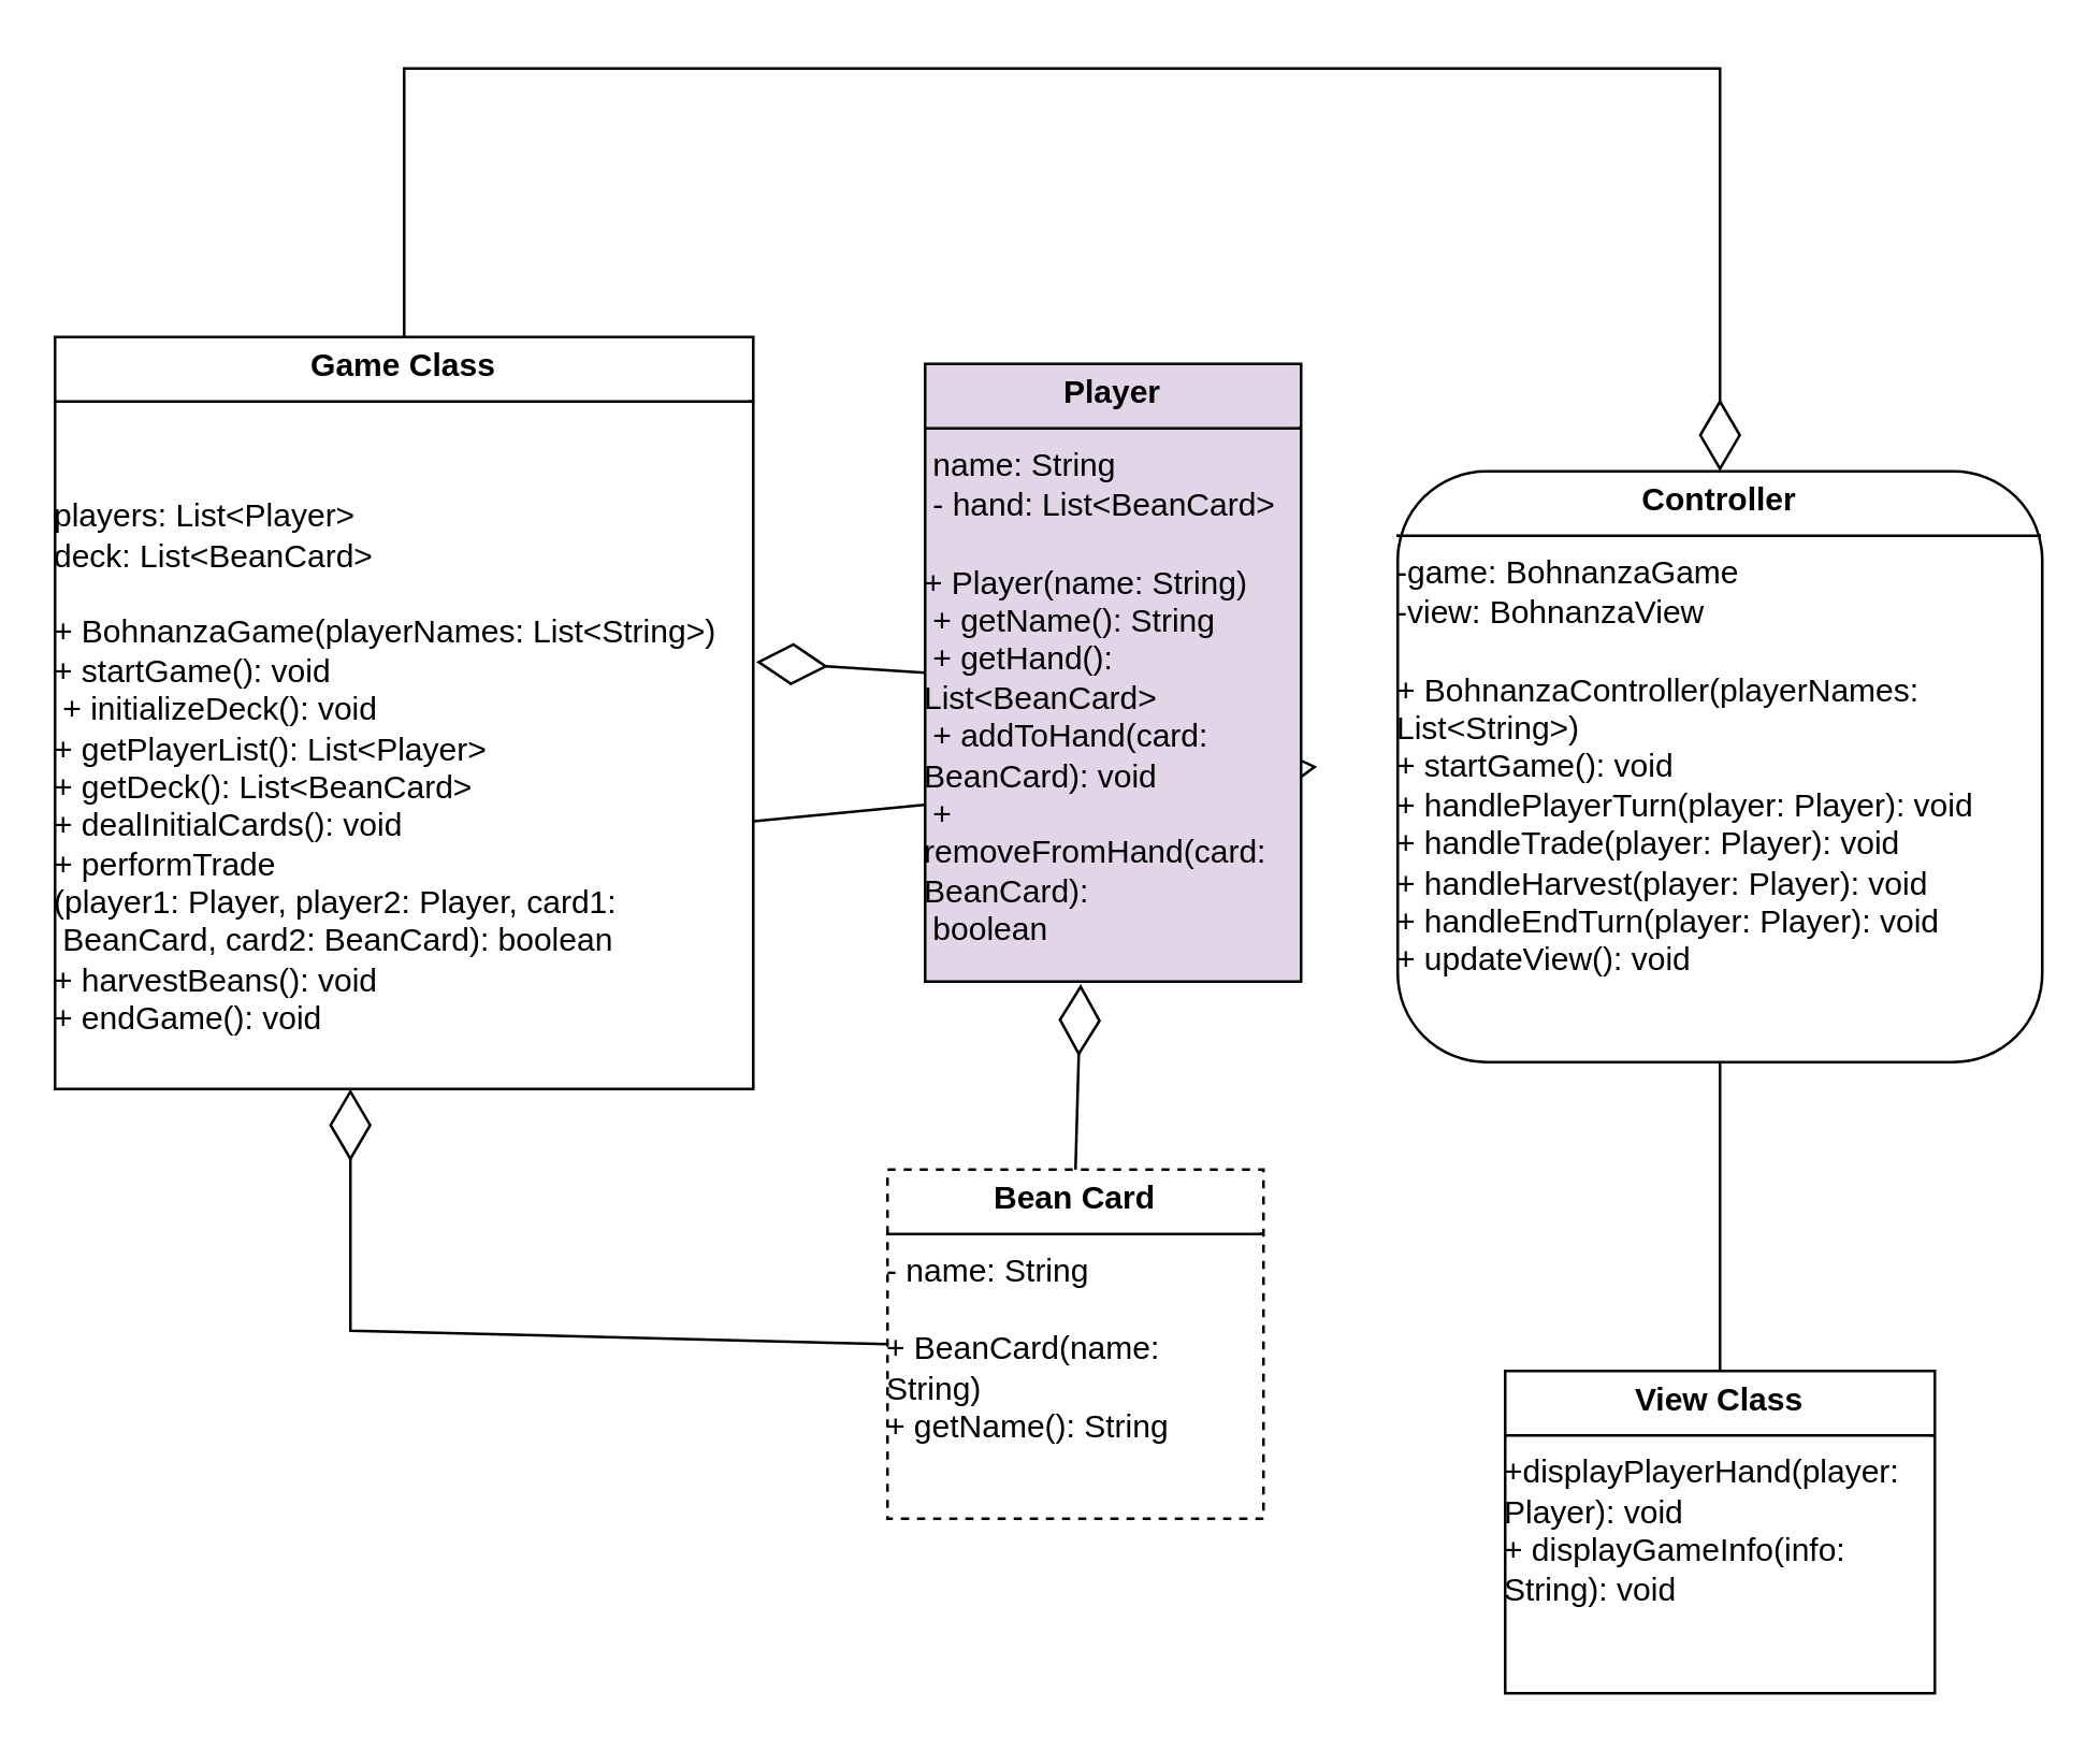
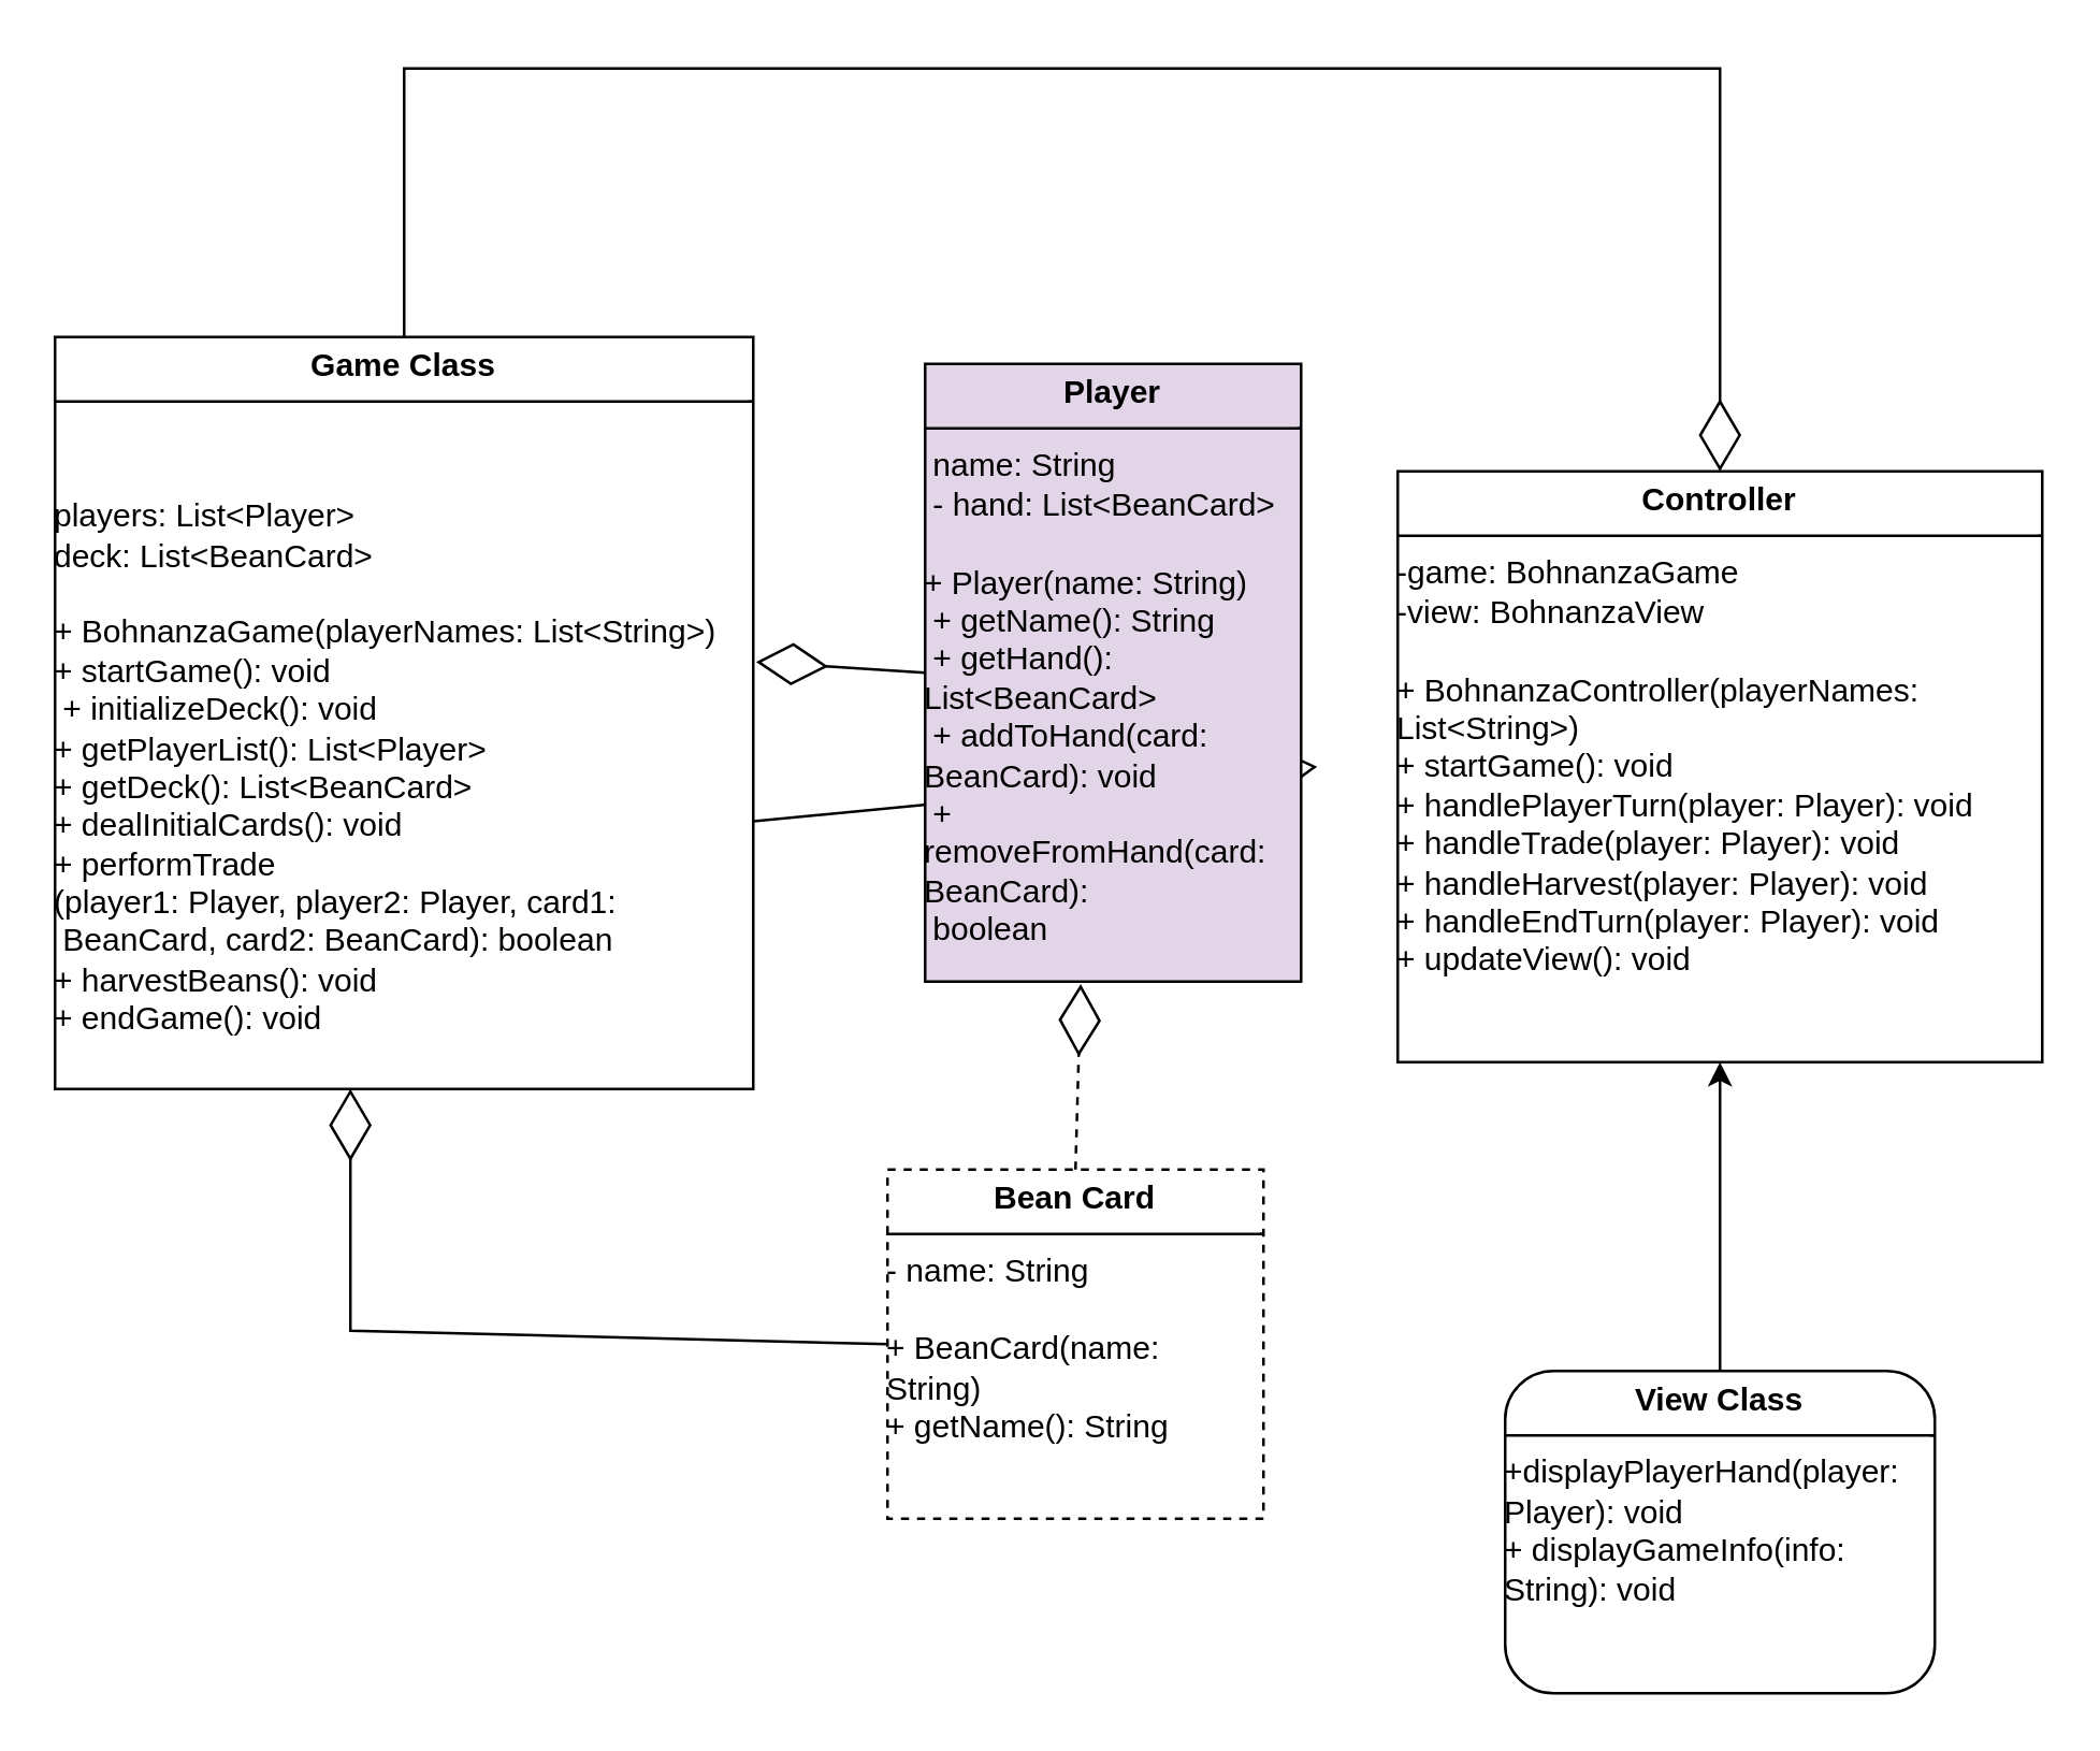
- <mxCell id="9" value="&lt;p style=&quot;margin:0px;margin-top:4px;text-align:center;&quot;&gt;&lt;b&gt;Controller&lt;/b&gt;&lt;/p&gt;&lt;hr style=&quot;border-style:solid;&quot; size=&quot;1&quot;&gt;&lt;div style=&quot;height:2px;&quot;&gt;-game: BohnanzaGame &lt;br&gt;-view: BohnanzaView &lt;br&gt;&lt;br&gt;+ BohnanzaController(playerNames: List&amp;lt;String&amp;gt;) &lt;br&gt;+ startGame(): void &lt;br&gt;+ handlePlayerTurn(player: Player): void &lt;br&gt;+ handleTrade(player: Player): void &lt;br&gt;+ handleHarvest(player: Player): void &lt;br&gt;+ handleEndTurn(player: Player): void &lt;br&gt;+ updateView(): void &lt;br&gt;&lt;br&gt;&lt;/div&gt;" style="verticalAlign=top;align=left;overflow=fill;html=1;whiteSpace=wrap;strokeColor=default;fontFamily=Helvetica;fontSize=12;fontColor=default;fillColor=default;rounded=1;" vertex="1" parent="1"><mxGeometry x="520" y="170" width="240" height="220" as="geometry" /></mxCell>
+ <mxCell id="9" value="&lt;p style=&quot;margin:0px;margin-top:4px;text-align:center;&quot;&gt;&lt;b&gt;Controller&lt;/b&gt;&lt;/p&gt;&lt;hr style=&quot;border-style:solid;&quot; size=&quot;1&quot;&gt;&lt;div style=&quot;height:2px;&quot;&gt;-game: BohnanzaGame &lt;br&gt;-view: BohnanzaView &lt;br&gt;&lt;br&gt;+ BohnanzaController(playerNames: List&amp;lt;String&amp;gt;) &lt;br&gt;+ startGame(): void &lt;br&gt;+ handlePlayerTurn(player: Player): void &lt;br&gt;+ handleTrade(player: Player): void &lt;br&gt;+ handleHarvest(player: Player): void &lt;br&gt;+ handleEndTurn(player: Player): void &lt;br&gt;+ updateView(): void &lt;br&gt;&lt;br&gt;&lt;/div&gt;" style="verticalAlign=top;align=left;overflow=fill;html=1;whiteSpace=wrap;strokeColor=default;fontFamily=Helvetica;fontSize=12;fontColor=default;fillColor=default;" vertex="1" parent="1"><mxGeometry x="520" y="170" width="240" height="220" as="geometry" /></mxCell>
- <mxCell id="11" value="" style="endArrow=none;html=1;rounded=0;fontFamily=Helvetica;fontSize=12;fontColor=default;exitX=0.5;exitY=0;exitDx=0;exitDy=0;entryX=0.5;entryY=1;entryDx=0;entryDy=0;" edge="1" parent="1" source="10" target="9"><mxGeometry width="50" height="50" relative="1" as="geometry"><mxPoint x="390" y="430" as="sourcePoint" /><mxPoint x="440" y="380" as="targetPoint" /></mxGeometry></mxCell>
+ <mxCell id="11" value="" style="endArrow=classic;html=1;rounded=0;fontFamily=Helvetica;fontSize=12;fontColor=default;exitX=0.5;exitY=0;exitDx=0;exitDy=0;entryX=0.5;entryY=1;entryDx=0;entryDy=0;" edge="1" parent="1" source="10" target="9"><mxGeometry width="50" height="50" relative="1" as="geometry"><mxPoint x="390" y="430" as="sourcePoint" /><mxPoint x="440" y="380" as="targetPoint" /></mxGeometry></mxCell>
- <mxCell id="6" value="" style="endArrow=diamondThin;endFill=0;endSize=24;html=1;rounded=0;fontFamily=Helvetica;fontSize=12;fontColor=default;exitX=0.5;exitY=0;exitDx=0;exitDy=0;entryX=0.414;entryY=1.004;entryDx=0;entryDy=0;entryPerimeter=0;" edge="1" parent="1" source="3" target="5"><mxGeometry width="160" relative="1" as="geometry"><mxPoint x="330" y="410" as="sourcePoint" /><mxPoint x="490" y="410" as="targetPoint" /></mxGeometry></mxCell>
+ <mxCell id="6" value="" style="endArrow=diamondThin;endFill=0;endSize=24;html=1;rounded=0;fontFamily=Helvetica;fontSize=12;fontColor=default;exitX=0.5;exitY=0;exitDx=0;exitDy=0;entryX=0.414;entryY=1.004;entryDx=0;entryDy=0;entryPerimeter=0;dashed=1;" edge="1" parent="1" source="3" target="5"><mxGeometry width="160" relative="1" as="geometry"><mxPoint x="330" y="410" as="sourcePoint" /><mxPoint x="490" y="410" as="targetPoint" /></mxGeometry></mxCell>
- <mxCell id="10" value="&lt;p style=&quot;margin:0px;margin-top:4px;text-align:center;&quot;&gt;&lt;b&gt;View Class&lt;br&gt;&lt;/b&gt;&lt;/p&gt;&lt;hr style=&quot;border-style:solid;&quot; size=&quot;1&quot;&gt;&lt;div style=&quot;height:2px;&quot;&gt;+displayPlayerHand(player: Player): void &lt;br&gt;+ displayGameInfo(info: String): void &lt;br&gt;&lt;br&gt;&lt;/div&gt;" style="verticalAlign=top;align=left;overflow=fill;html=1;whiteSpace=wrap;strokeColor=default;fontFamily=Helvetica;fontSize=12;fontColor=default;fillColor=default;" vertex="1" parent="1"><mxGeometry x="560" y="505" width="160" height="120" as="geometry" /></mxCell>
+ <mxCell id="10" value="&lt;p style=&quot;margin:0px;margin-top:4px;text-align:center;&quot;&gt;&lt;b&gt;View Class&lt;br&gt;&lt;/b&gt;&lt;/p&gt;&lt;hr style=&quot;border-style:solid;&quot; size=&quot;1&quot;&gt;&lt;div style=&quot;height:2px;&quot;&gt;+displayPlayerHand(player: Player): void &lt;br&gt;+ displayGameInfo(info: String): void &lt;br&gt;&lt;br&gt;&lt;/div&gt;" style="verticalAlign=top;align=left;overflow=fill;html=1;whiteSpace=wrap;strokeColor=default;fontFamily=Helvetica;fontSize=12;fontColor=default;fillColor=default;rounded=1;" vertex="1" parent="1"><mxGeometry x="560" y="505" width="160" height="120" as="geometry" /></mxCell>
